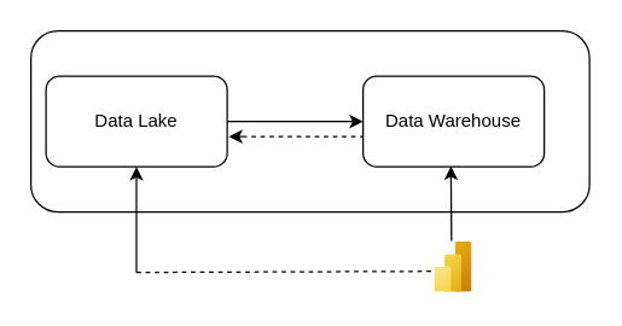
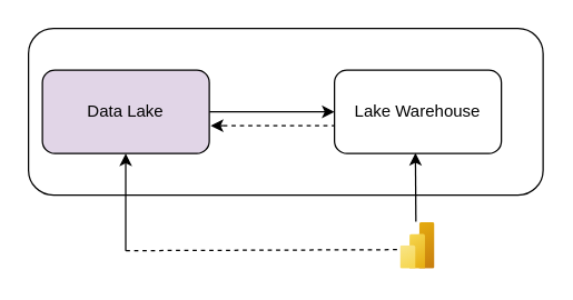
- <mxCell id="4" value="Data Lake" style="rounded=1;whiteSpace=wrap;html=1;" vertex="1" parent="1"><mxGeometry x="30" y="50" width="120" height="60" as="geometry" /></mxCell>
+ <mxCell id="4" value="Data Lake" style="rounded=1;whiteSpace=wrap;html=1;fillColor=#e1d5e7;" vertex="1" parent="1"><mxGeometry x="30" y="50" width="120" height="60" as="geometry" /></mxCell>
- <mxCell id="5" value="Data Warehouse" style="rounded=1;whiteSpace=wrap;html=1;" vertex="1" parent="1"><mxGeometry x="240" y="50" width="120" height="60" as="geometry" /></mxCell>
+ <mxCell id="5" value="Lake Warehouse" style="rounded=1;whiteSpace=wrap;html=1;" vertex="1" parent="1"><mxGeometry x="240" y="50" width="120" height="60" as="geometry" /></mxCell>
